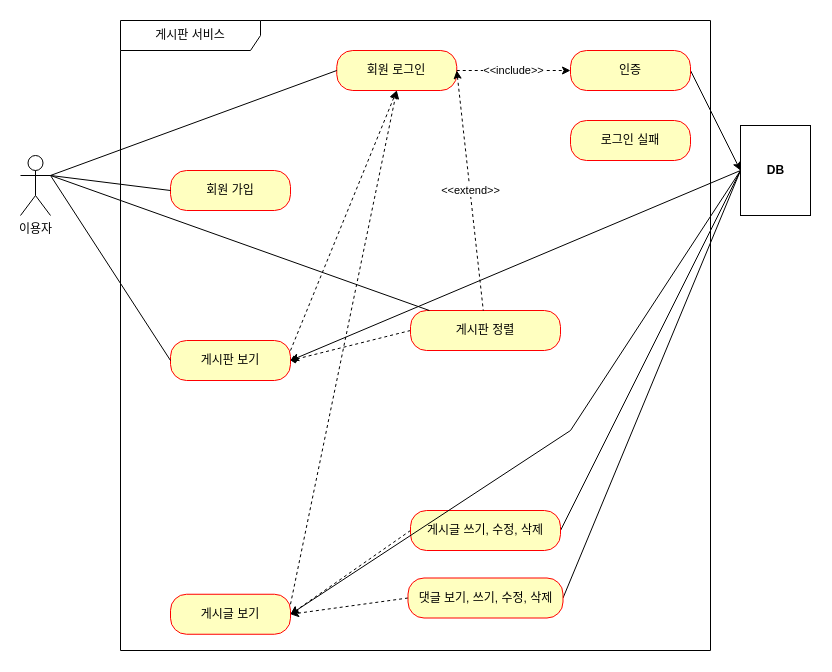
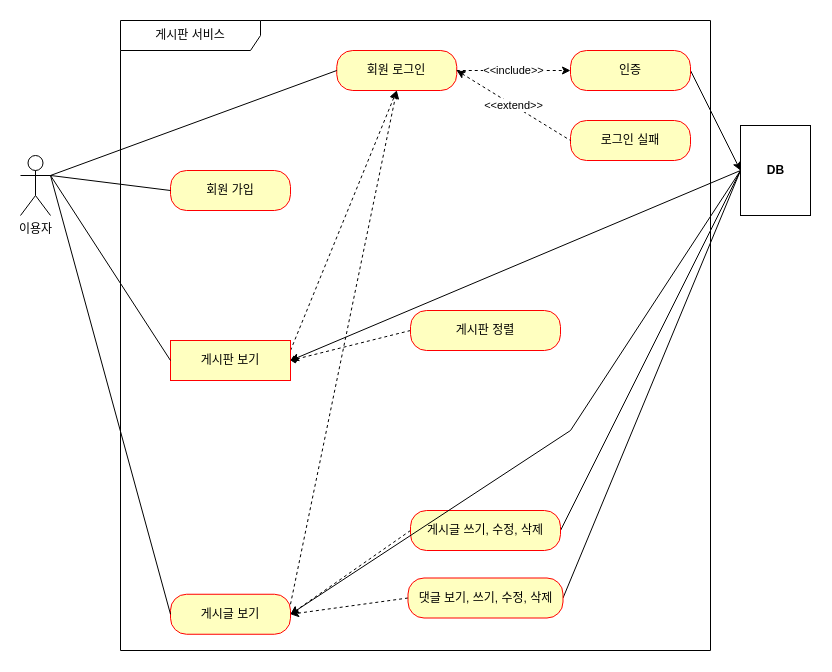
- <mxCell id="26" value="&amp;lt;&amp;lt;extend&amp;gt;&amp;gt;" style="endArrow=none;html=1;rounded=0;exitX=1;exitY=0.5;exitDx=0;exitDy=0;dashed=1;startArrow=classic;startFill=1;" edge="1" parent="1" source="9" target="14"><mxGeometry width="50" height="50" relative="1" as="geometry"><mxPoint x="440" y="420" as="sourcePoint" /><mxPoint x="490" y="370" as="targetPoint" /></mxGeometry></mxCell>
+ <mxCell id="26" value="&amp;lt;&amp;lt;extend&amp;gt;&amp;gt;" style="endArrow=none;html=1;rounded=0;entryX=0;entryY=0.5;entryDx=0;entryDy=0;exitX=1;exitY=0.5;exitDx=0;exitDy=0;dashed=1;startArrow=classic;startFill=1;" edge="1" parent="1" source="9" target="12"><mxGeometry width="50" height="50" relative="1" as="geometry"><mxPoint x="440" y="420" as="sourcePoint" /><mxPoint x="490" y="370" as="targetPoint" /></mxGeometry></mxCell>
- <mxCell id="24" value="" style="endArrow=none;html=1;rounded=0;exitX=1;exitY=0.333;exitDx=0;exitDy=0;exitPerimeter=0;" edge="1" parent="1" source="2" target="14"><mxGeometry width="50" height="50" relative="1" as="geometry"><mxPoint x="290" y="420" as="sourcePoint" /><mxPoint x="340" y="370" as="targetPoint" /></mxGeometry></mxCell>
+ <mxCell id="24" value="" style="endArrow=none;html=1;rounded=0;entryX=0;entryY=0.5;entryDx=0;entryDy=0;exitX=1;exitY=0.333;exitDx=0;exitDy=0;exitPerimeter=0;" edge="1" parent="1" source="2" target="8"><mxGeometry width="50" height="50" relative="1" as="geometry"><mxPoint x="290" y="420" as="sourcePoint" /><mxPoint x="340" y="370" as="targetPoint" /></mxGeometry></mxCell>
- <mxCell id="7" value="게시판 보기" style="rounded=1;whiteSpace=wrap;html=1;arcSize=40;fontColor=#000000;fillColor=#ffffc0;strokeColor=#ff0000;" vertex="1" parent="1"><mxGeometry x="170" y="340" width="120" height="40" as="geometry" /></mxCell>
+ <mxCell id="7" value="게시판 보기" style="whiteSpace=wrap;html=1;arcSize=40;fontColor=#000000;fillColor=#ffffc0;strokeColor=#ff0000;rounded=0;" vertex="1" parent="1"><mxGeometry x="170" y="340" width="120" height="40" as="geometry" /></mxCell>
